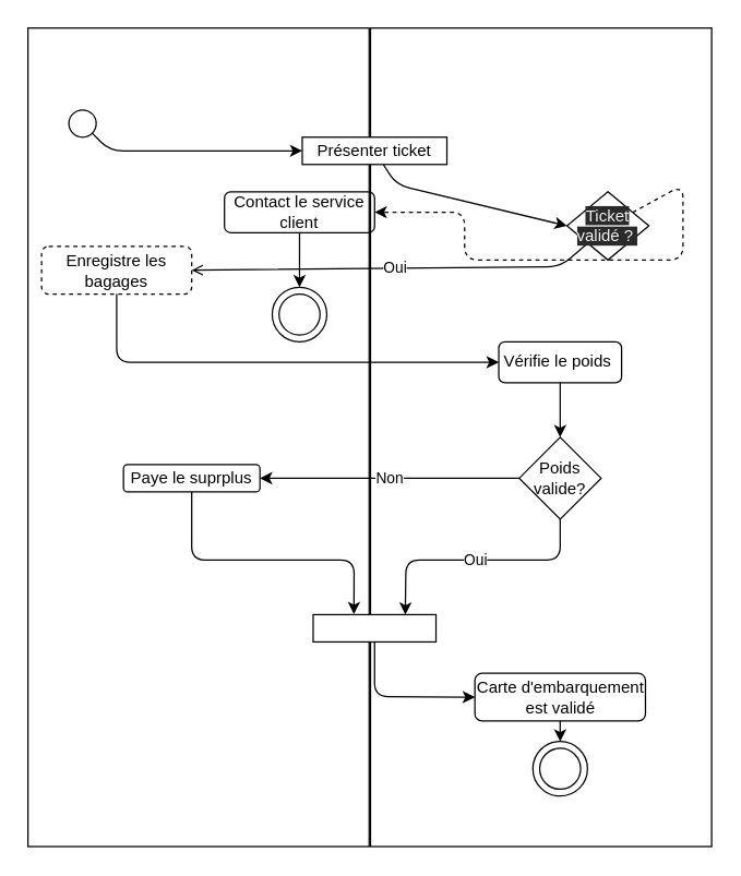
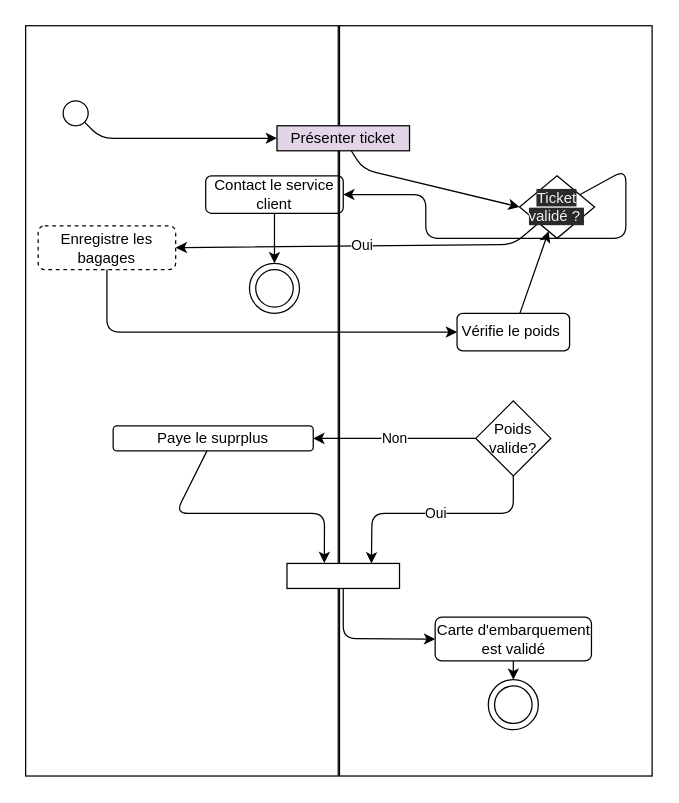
- <mxCell id="7" value="Présenter ticket" style="rounded=1;whiteSpace=wrap;html=1;arcSize=0;" vertex="1" parent="1"><mxGeometry x="221" y="100" width="106" height="20" as="geometry" /></mxCell>
+ <mxCell id="7" value="Présenter ticket" style="rounded=1;whiteSpace=wrap;html=1;arcSize=0;fillColor=#e1d5e7;" vertex="1" parent="1"><mxGeometry x="221" y="100" width="106" height="20" as="geometry" /></mxCell>
- <mxCell id="9" style="edgeStyle=none;html=1;entryX=1;entryY=0.5;entryDx=0;entryDy=0;dashed=1;" edge="1" parent="1" source="10" target="12"><mxGeometry relative="1" as="geometry"><Array as="points"><mxPoint x="500" y="135" /><mxPoint x="500" y="190" /><mxPoint x="340" y="190" /><mxPoint x="340" y="155" /></Array></mxGeometry></mxCell>
+ <mxCell id="9" style="edgeStyle=none;html=1;entryX=1;entryY=0.5;entryDx=0;entryDy=0;" edge="1" parent="1" source="10" target="12"><mxGeometry relative="1" as="geometry"><Array as="points"><mxPoint x="500" y="135" /><mxPoint x="500" y="190" /><mxPoint x="340" y="190" /><mxPoint x="340" y="155" /></Array></mxGeometry></mxCell>
- <mxCell id="8" value="Oui" style="edgeStyle=none;html=1;entryX=1;entryY=0.5;entryDx=0;entryDy=0;endArrow=open;" edge="1" parent="1" source="10" target="16"><mxGeometry relative="1" as="geometry"><Array as="points"><mxPoint x="410" y="195" /></Array></mxGeometry></mxCell>
+ <mxCell id="8" value="Oui" style="edgeStyle=none;html=1;entryX=1;entryY=0.5;entryDx=0;entryDy=0;" edge="1" parent="1" source="10" target="16"><mxGeometry relative="1" as="geometry"><Array as="points"><mxPoint x="410" y="195" /></Array></mxGeometry></mxCell>
- <mxCell id="17" style="edgeStyle=none;html=1;entryX=0.5;entryY=0;entryDx=0;entryDy=0;" edge="1" parent="1" source="18" target="21"><mxGeometry relative="1" as="geometry" /></mxCell>
+ <mxCell id="17" style="edgeStyle=none;html=1;" edge="1" parent="1" source="18" target="10"><mxGeometry relative="1" as="geometry" /></mxCell>
- <mxCell id="23" value="Paye le suprplus" style="rounded=1;whiteSpace=wrap;html=1;fillColor=none;gradientColor=none;" vertex="1" parent="1"><mxGeometry x="90" y="340" width="100" height="20" as="geometry" /></mxCell>
+ <mxCell id="23" value="Paye le suprplus" style="rounded=1;whiteSpace=wrap;html=1;fillColor=none;gradientColor=none;" vertex="1" parent="1"><mxGeometry x="90" y="340" width="160" height="20" as="geometry" /></mxCell>
